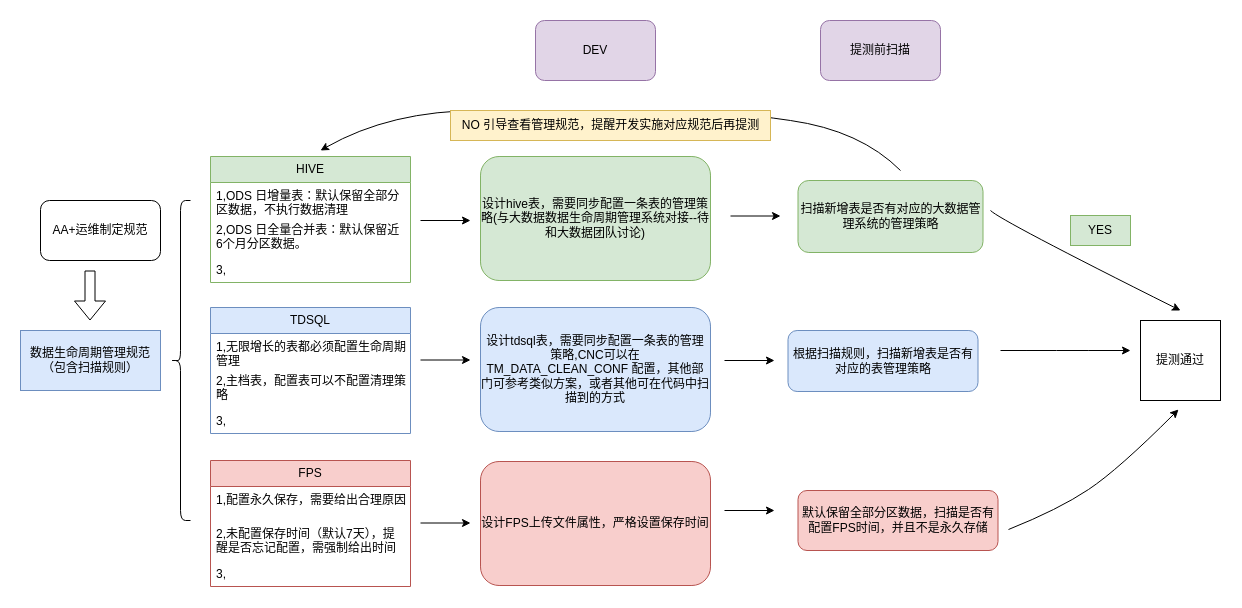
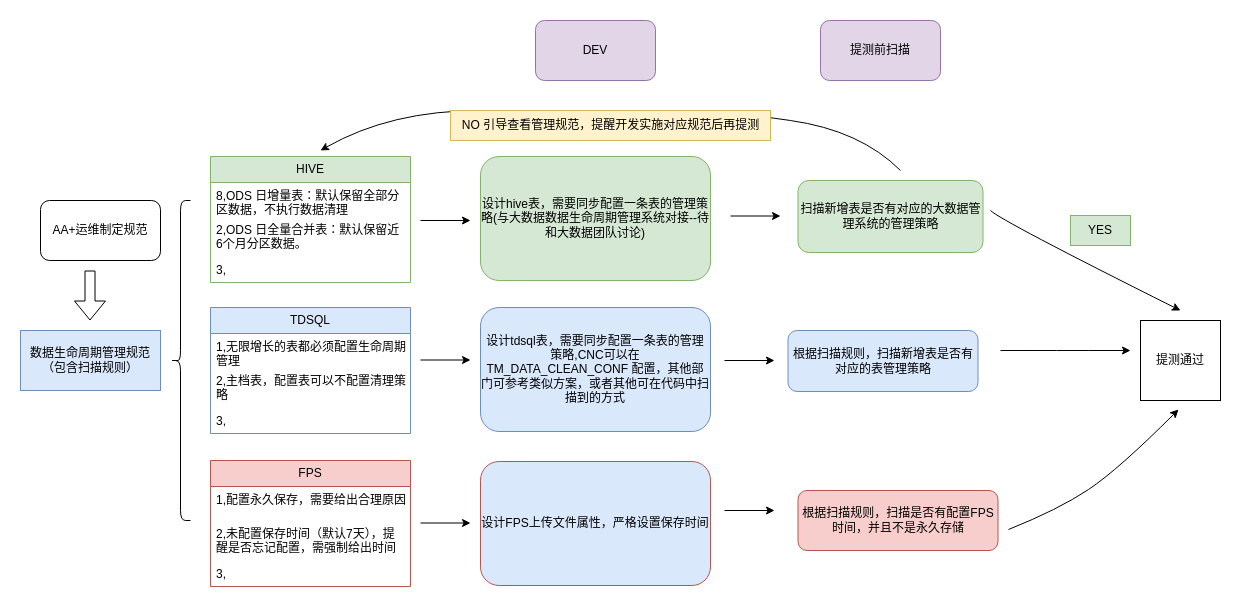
- <mxCell id="13" value="1,ODS 日增量表：默认保留全部分区数据，不执行数据清理" style="text;strokeColor=none;fillColor=none;align=left;verticalAlign=top;spacingLeft=4;spacingRight=4;overflow=hidden;rotatable=0;points=[[0,0.5],[1,0.5]];portConstraint=eastwest;whiteSpace=wrap;html=1;" vertex="1" parent="12"><mxGeometry y="26" width="200" height="34" as="geometry" /></mxCell>
+ <mxCell id="13" value="8,ODS 日增量表：默认保留全部分区数据，不执行数据清理" style="text;strokeColor=none;fillColor=none;align=left;verticalAlign=top;spacingLeft=4;spacingRight=4;overflow=hidden;rotatable=0;points=[[0,0.5],[1,0.5]];portConstraint=eastwest;whiteSpace=wrap;html=1;" vertex="1" parent="12"><mxGeometry y="26" width="200" height="34" as="geometry" /></mxCell>
- <mxCell id="28" value="默认保留全部分区数据，扫描是否有配置FPS时间，并且不是永久存储" style="rounded=1;whiteSpace=wrap;html=1;fillColor=#f8cecc;strokeColor=#b85450;" vertex="1" parent="1"><mxGeometry x="797.5" y="490" width="200" height="60" as="geometry" /></mxCell>
+ <mxCell id="28" value="根据扫描规则，扫描是否有配置FPS时间，并且不是永久存储" style="rounded=1;whiteSpace=wrap;html=1;fillColor=#f8cecc;strokeColor=#b85450;" vertex="1" parent="1"><mxGeometry x="797.5" y="490" width="200" height="60" as="geometry" /></mxCell>
- <mxCell id="21" value="设计FPS上传文件属性，严格设置保存时间" style="rounded=1;whiteSpace=wrap;html=1;fillColor=#f8cecc;strokeColor=#b85450;" vertex="1" parent="1"><mxGeometry x="480" y="461" width="230" height="124" as="geometry" /></mxCell>
+ <mxCell id="21" value="设计FPS上传文件属性，严格设置保存时间" style="rounded=1;whiteSpace=wrap;html=1;fillColor=#dae8fc;strokeColor=#b85450;" vertex="1" parent="1"><mxGeometry x="480" y="461" width="230" height="124" as="geometry" /></mxCell>
